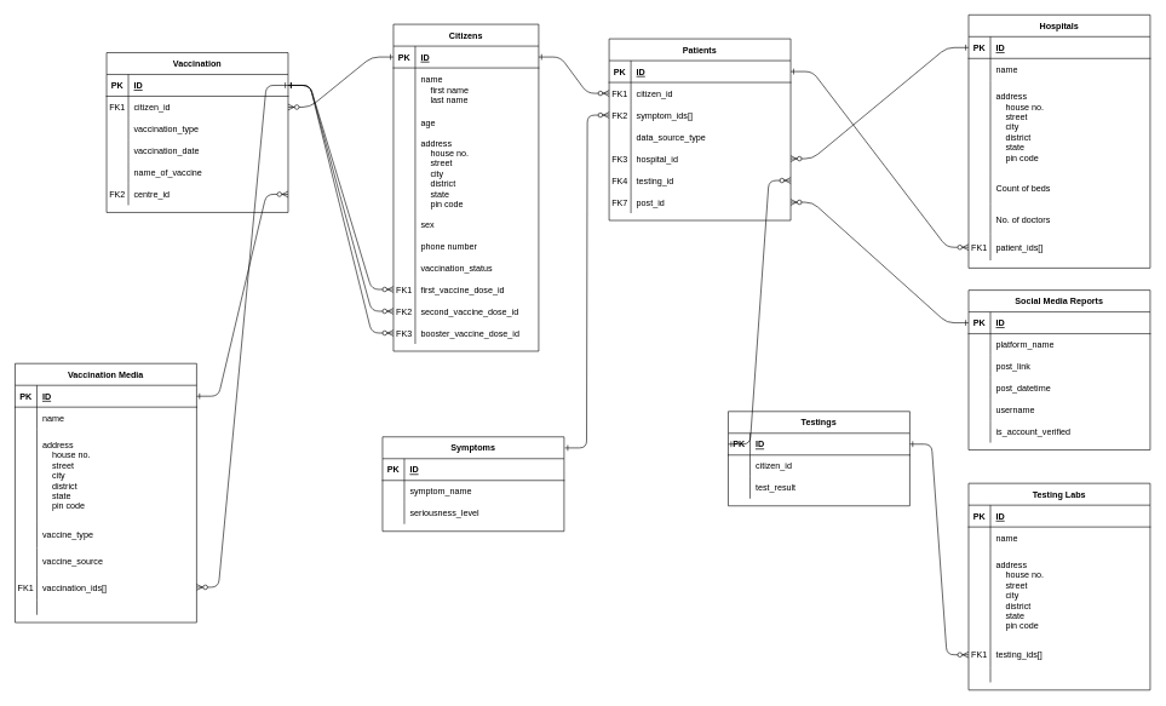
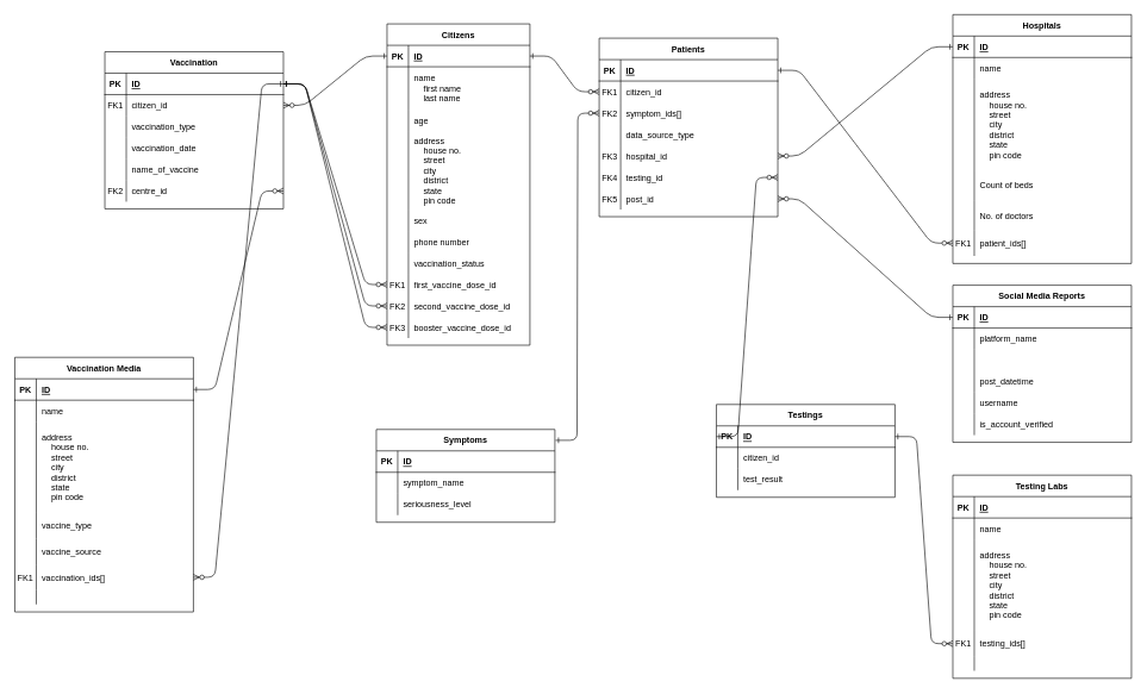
- <mxCell id="23" value="FK7" style="shape=partialRectangle;overflow=hidden;connectable=0;fillColor=none;top=0;left=0;bottom=0;right=0;" parent="22" vertex="1"><mxGeometry width="30" height="30" as="geometry"><mxRectangle width="30" height="30" as="alternateBounds" /></mxGeometry></mxCell>
+ <mxCell id="23" value="FK5" style="shape=partialRectangle;overflow=hidden;connectable=0;fillColor=none;top=0;left=0;bottom=0;right=0;" parent="22" vertex="1"><mxGeometry width="30" height="30" as="geometry"><mxRectangle width="30" height="30" as="alternateBounds" /></mxGeometry></mxCell>
- <mxCell id="172" value="post_link" style="shape=partialRectangle;overflow=hidden;connectable=0;fillColor=none;top=0;left=0;bottom=0;right=0;align=left;spacingLeft=6;" vertex="1" parent="170"><mxGeometry x="30" width="220" height="30" as="geometry"><mxRectangle width="220" height="30" as="alternateBounds" /></mxGeometry></mxCell>
